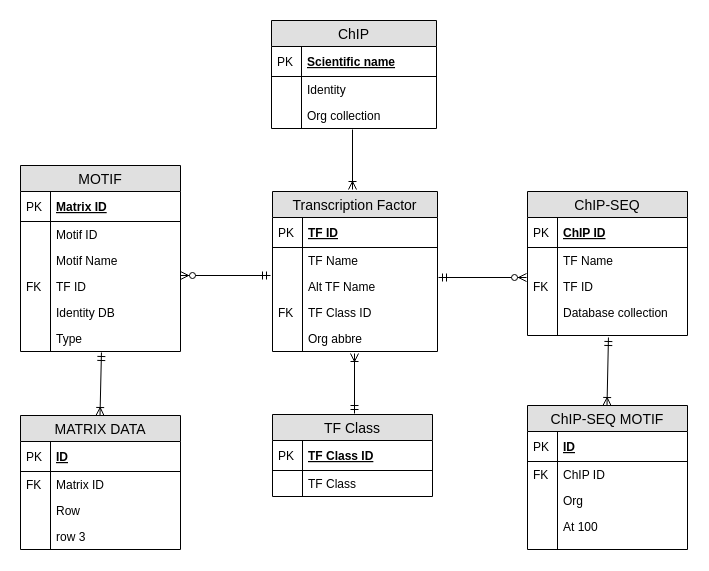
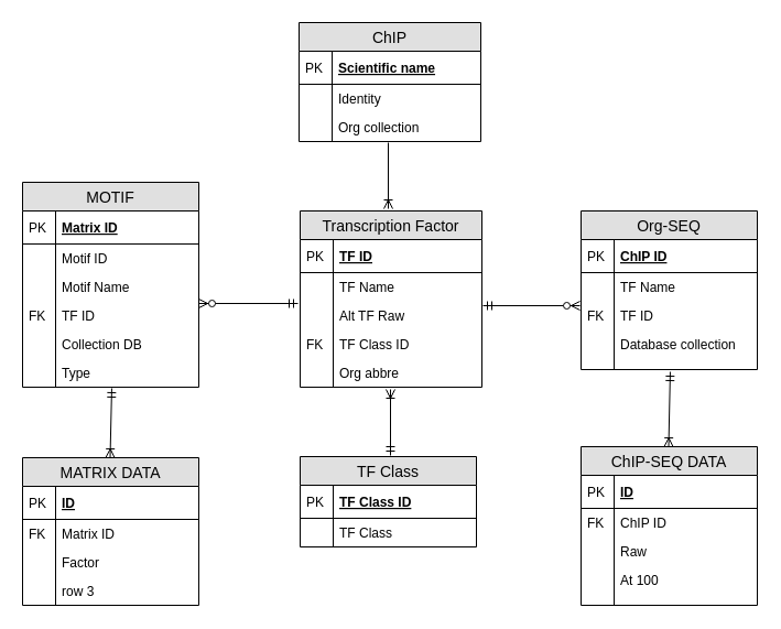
- <mxCell id="27" value="ChIP-SEQ" style="swimlane;fontStyle=0;childLayout=stackLayout;horizontal=1;startSize=26;fillColor=#e0e0e0;horizontalStack=0;resizeParent=1;resizeParentMax=0;resizeLast=0;collapsible=1;marginBottom=0;swimlaneFillColor=#ffffff;align=center;fontSize=14;" parent="1" vertex="1"><mxGeometry x="527" y="191" width="160" height="144" as="geometry" /></mxCell>
+ <mxCell id="27" value="Org-SEQ" style="swimlane;fontStyle=0;childLayout=stackLayout;horizontal=1;startSize=26;fillColor=#e0e0e0;horizontalStack=0;resizeParent=1;resizeParentMax=0;resizeLast=0;collapsible=1;marginBottom=0;swimlaneFillColor=#ffffff;align=center;fontSize=14;" parent="1" vertex="1"><mxGeometry x="527" y="191" width="160" height="144" as="geometry" /></mxCell>
- <mxCell id="8" value="Alt TF Name" style="shape=partialRectangle;top=0;left=0;right=0;bottom=0;align=left;verticalAlign=top;fillColor=none;spacingLeft=34;spacingRight=4;overflow=hidden;rotatable=0;points=[[0,0.5],[1,0.5]];portConstraint=eastwest;dropTarget=0;fontSize=12;" parent="3" vertex="1"><mxGeometry y="82" width="165" height="26" as="geometry" /></mxCell>
+ <mxCell id="8" value="Alt TF Raw" style="shape=partialRectangle;top=0;left=0;right=0;bottom=0;align=left;verticalAlign=top;fillColor=none;spacingLeft=34;spacingRight=4;overflow=hidden;rotatable=0;points=[[0,0.5],[1,0.5]];portConstraint=eastwest;dropTarget=0;fontSize=12;" parent="3" vertex="1"><mxGeometry y="82" width="165" height="26" as="geometry" /></mxCell>
- <mxCell id="70" value="Identity DB" style="shape=partialRectangle;top=0;left=0;right=0;bottom=0;align=left;verticalAlign=top;fillColor=none;spacingLeft=34;spacingRight=4;overflow=hidden;rotatable=0;points=[[0,0.5],[1,0.5]];portConstraint=eastwest;dropTarget=0;fontSize=12;" parent="61" vertex="1"><mxGeometry y="134" width="160" height="26" as="geometry" /></mxCell>
+ <mxCell id="70" value="Collection DB" style="shape=partialRectangle;top=0;left=0;right=0;bottom=0;align=left;verticalAlign=top;fillColor=none;spacingLeft=34;spacingRight=4;overflow=hidden;rotatable=0;points=[[0,0.5],[1,0.5]];portConstraint=eastwest;dropTarget=0;fontSize=12;" parent="61" vertex="1"><mxGeometry y="134" width="160" height="26" as="geometry" /></mxCell>
- <mxCell id="38" value="ChIP-SEQ MOTIF" style="swimlane;fontStyle=0;childLayout=stackLayout;horizontal=1;startSize=26;fillColor=#e0e0e0;horizontalStack=0;resizeParent=1;resizeParentMax=0;resizeLast=0;collapsible=1;marginBottom=0;swimlaneFillColor=#ffffff;align=center;fontSize=14;" parent="1" vertex="1"><mxGeometry x="527" y="405" width="160" height="144" as="geometry" /></mxCell>
+ <mxCell id="38" value="ChIP-SEQ DATA" style="swimlane;fontStyle=0;childLayout=stackLayout;horizontal=1;startSize=26;fillColor=#e0e0e0;horizontalStack=0;resizeParent=1;resizeParentMax=0;resizeLast=0;collapsible=1;marginBottom=0;swimlaneFillColor=#ffffff;align=center;fontSize=14;" parent="1" vertex="1"><mxGeometry x="527" y="405" width="160" height="144" as="geometry" /></mxCell>
- <mxCell id="43" value="Org" style="shape=partialRectangle;top=0;left=0;right=0;bottom=0;align=left;verticalAlign=top;fillColor=none;spacingLeft=34;spacingRight=4;overflow=hidden;rotatable=0;points=[[0,0.5],[1,0.5]];portConstraint=eastwest;dropTarget=0;fontSize=12;" parent="38" vertex="1"><mxGeometry y="82" width="160" height="26" as="geometry" /></mxCell>
+ <mxCell id="43" value="Raw" style="shape=partialRectangle;top=0;left=0;right=0;bottom=0;align=left;verticalAlign=top;fillColor=none;spacingLeft=34;spacingRight=4;overflow=hidden;rotatable=0;points=[[0,0.5],[1,0.5]];portConstraint=eastwest;dropTarget=0;fontSize=12;" parent="38" vertex="1"><mxGeometry y="82" width="160" height="26" as="geometry" /></mxCell>
- <mxCell id="57" value="Row" style="shape=partialRectangle;top=0;left=0;right=0;bottom=0;align=left;verticalAlign=top;fillColor=none;spacingLeft=34;spacingRight=4;overflow=hidden;rotatable=0;points=[[0,0.5],[1,0.5]];portConstraint=eastwest;dropTarget=0;fontSize=12;" parent="52" vertex="1"><mxGeometry y="82" width="160" height="26" as="geometry" /></mxCell>
+ <mxCell id="57" value="Factor" style="shape=partialRectangle;top=0;left=0;right=0;bottom=0;align=left;verticalAlign=top;fillColor=none;spacingLeft=34;spacingRight=4;overflow=hidden;rotatable=0;points=[[0,0.5],[1,0.5]];portConstraint=eastwest;dropTarget=0;fontSize=12;" parent="52" vertex="1"><mxGeometry y="82" width="160" height="26" as="geometry" /></mxCell>
